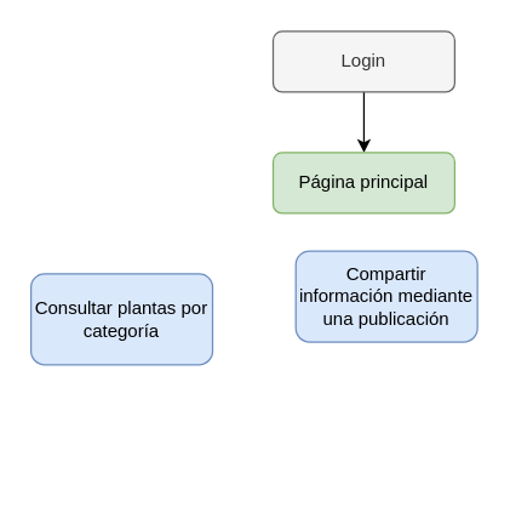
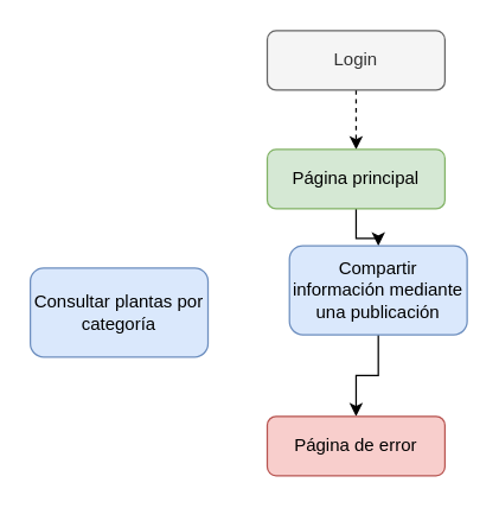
- <mxCell id="2" value="" style="edgeStyle=orthogonalEdgeStyle;rounded=0;orthogonalLoop=1;jettySize=auto;html=1;" edge="1" parent="1" source="3" target="5"><mxGeometry relative="1" as="geometry" /></mxCell>
+ <mxCell id="2" value="" style="edgeStyle=orthogonalEdgeStyle;rounded=0;orthogonalLoop=1;jettySize=auto;html=1;dashed=1;" edge="1" parent="1" source="3" target="5"><mxGeometry relative="1" as="geometry" /></mxCell>
+ <mxCell id="4" value="" style="edgeStyle=orthogonalEdgeStyle;rounded=0;orthogonalLoop=1;jettySize=auto;html=1;" edge="1" parent="1" source="5" target="8"><mxGeometry relative="1" as="geometry" /></mxCell>
+ <mxCell id="7" value="" style="edgeStyle=orthogonalEdgeStyle;rounded=0;orthogonalLoop=1;jettySize=auto;html=1;" edge="1" parent="1" source="8" target="9"><mxGeometry relative="1" as="geometry" /></mxCell>
+ <mxCell id="9" value="Página de error" style="whiteSpace=wrap;html=1;rounded=1;fillColor=#f8cecc;strokeColor=#b85450;" vertex="1" parent="1"><mxGeometry x="180" y="280" width="120" height="40" as="geometry" /></mxCell>
